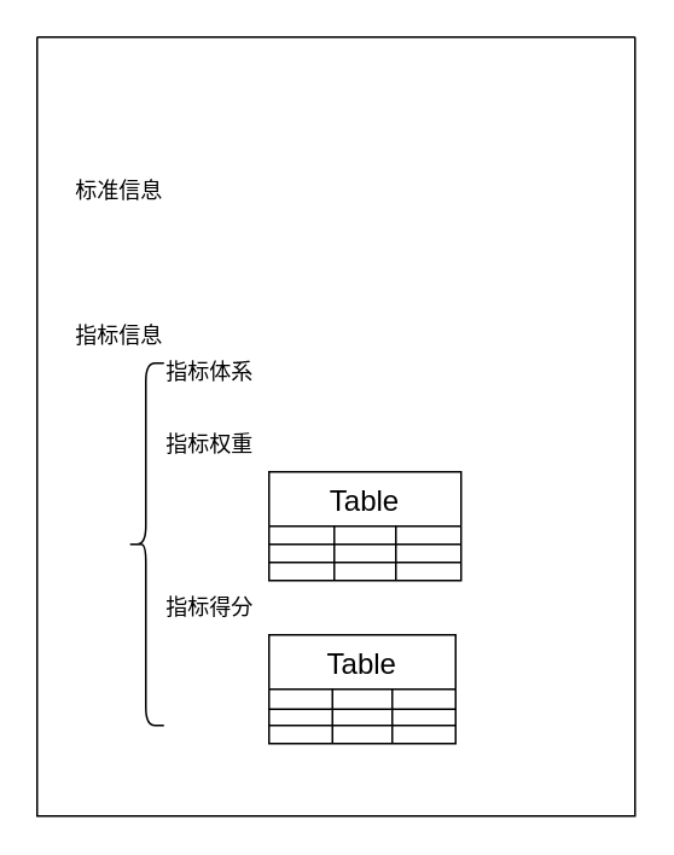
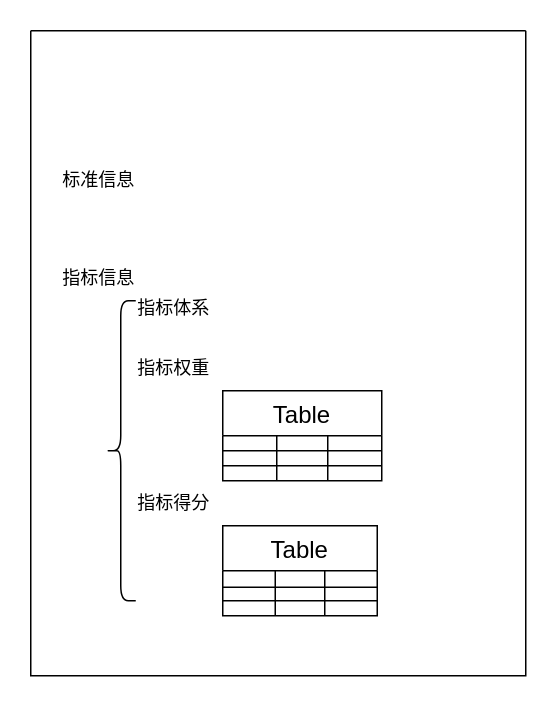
- <mxCell id="6" value="标准信息" style="text;html=1;align=center;verticalAlign=middle;resizable=0;points=[];autosize=1;strokeColor=none;fillColor=none;" vertex="1" parent="2"><mxGeometry x="10" y="70" width="70" height="30" as="geometry" /></mxCell>
+ <mxCell id="6" value="标准信息" style="text;html=1;align=center;verticalAlign=middle;resizable=0;points=[];autosize=1;strokeColor=none;fillColor=none;" vertex="1" parent="2"><mxGeometry x="10" y="85" width="70" height="30" as="geometry" /></mxCell>
